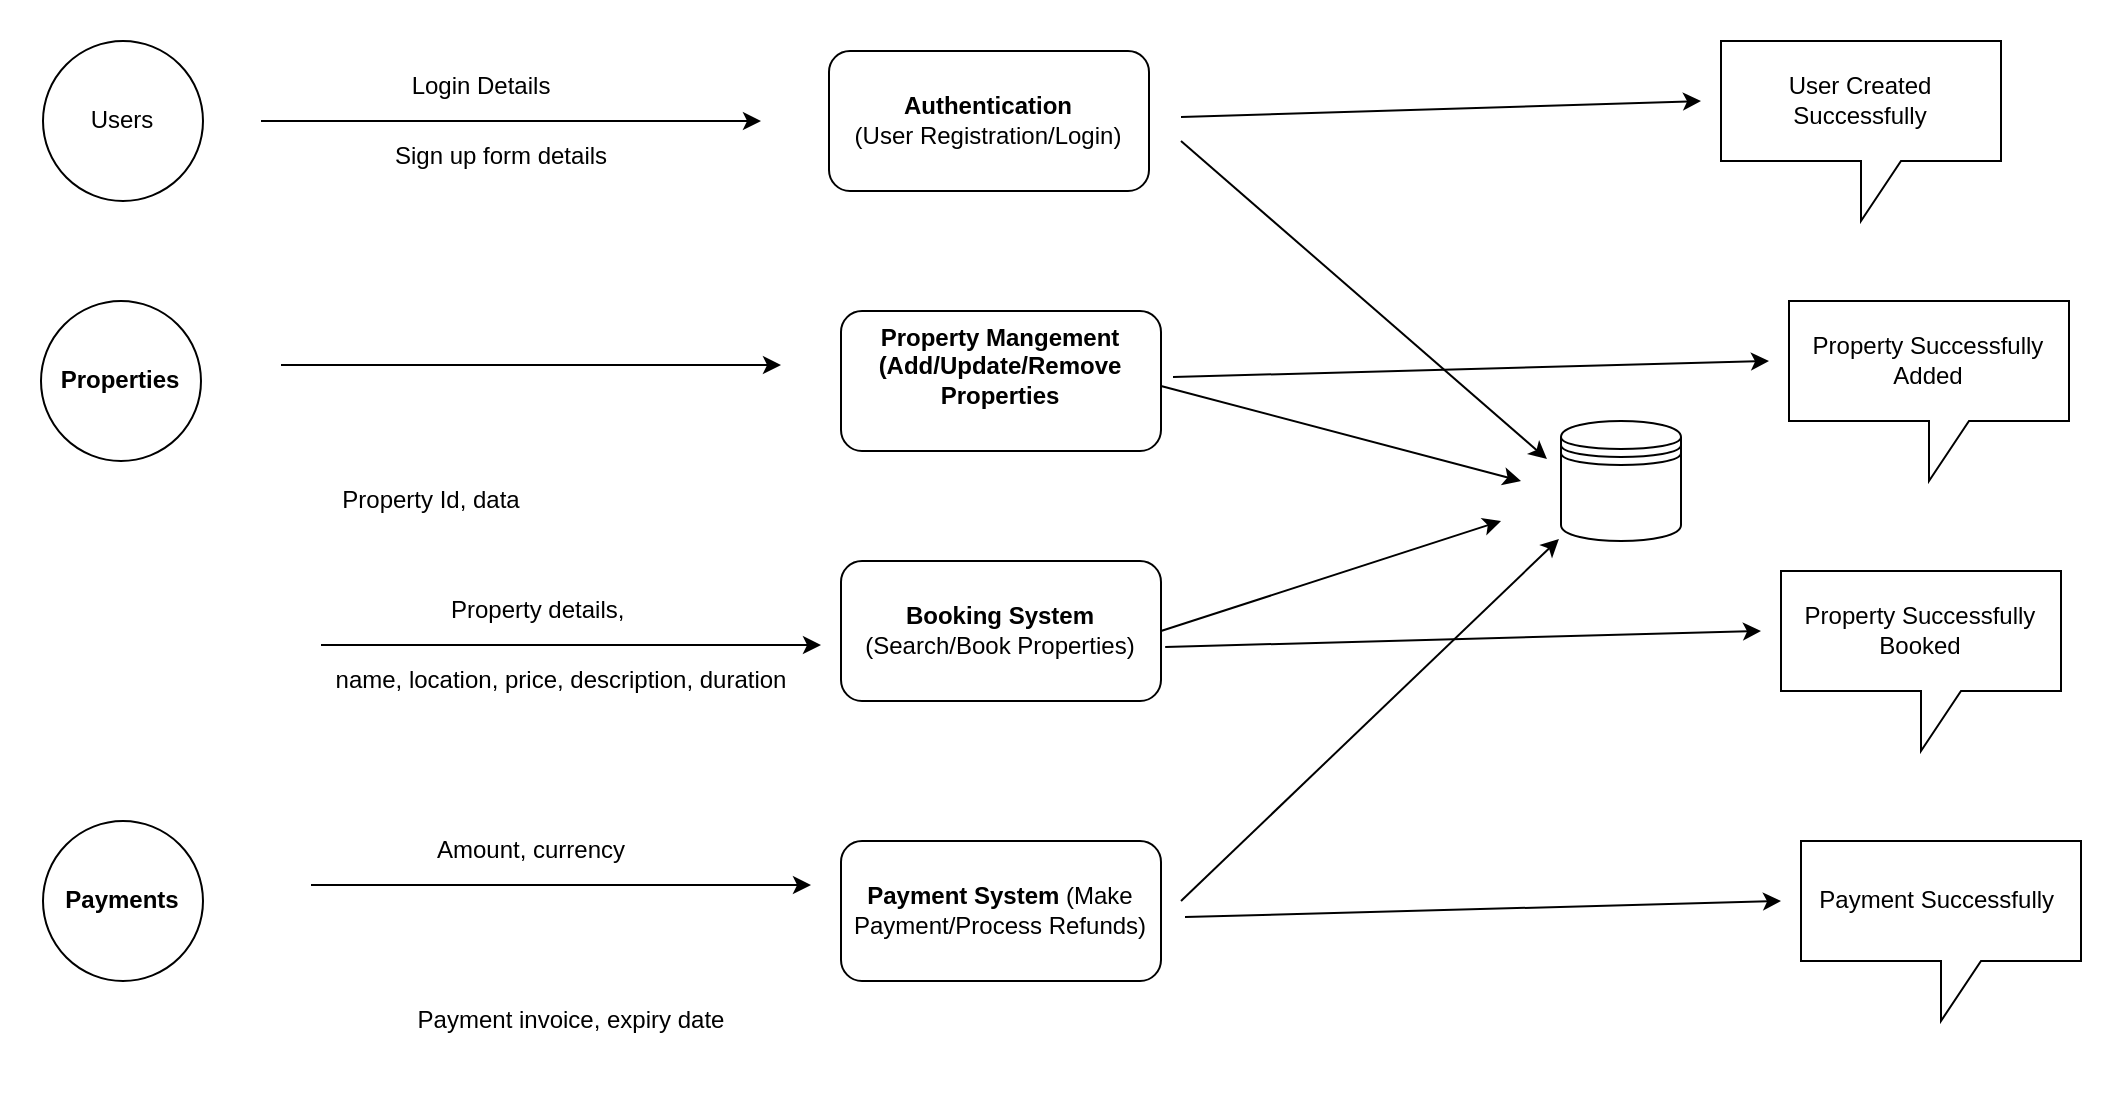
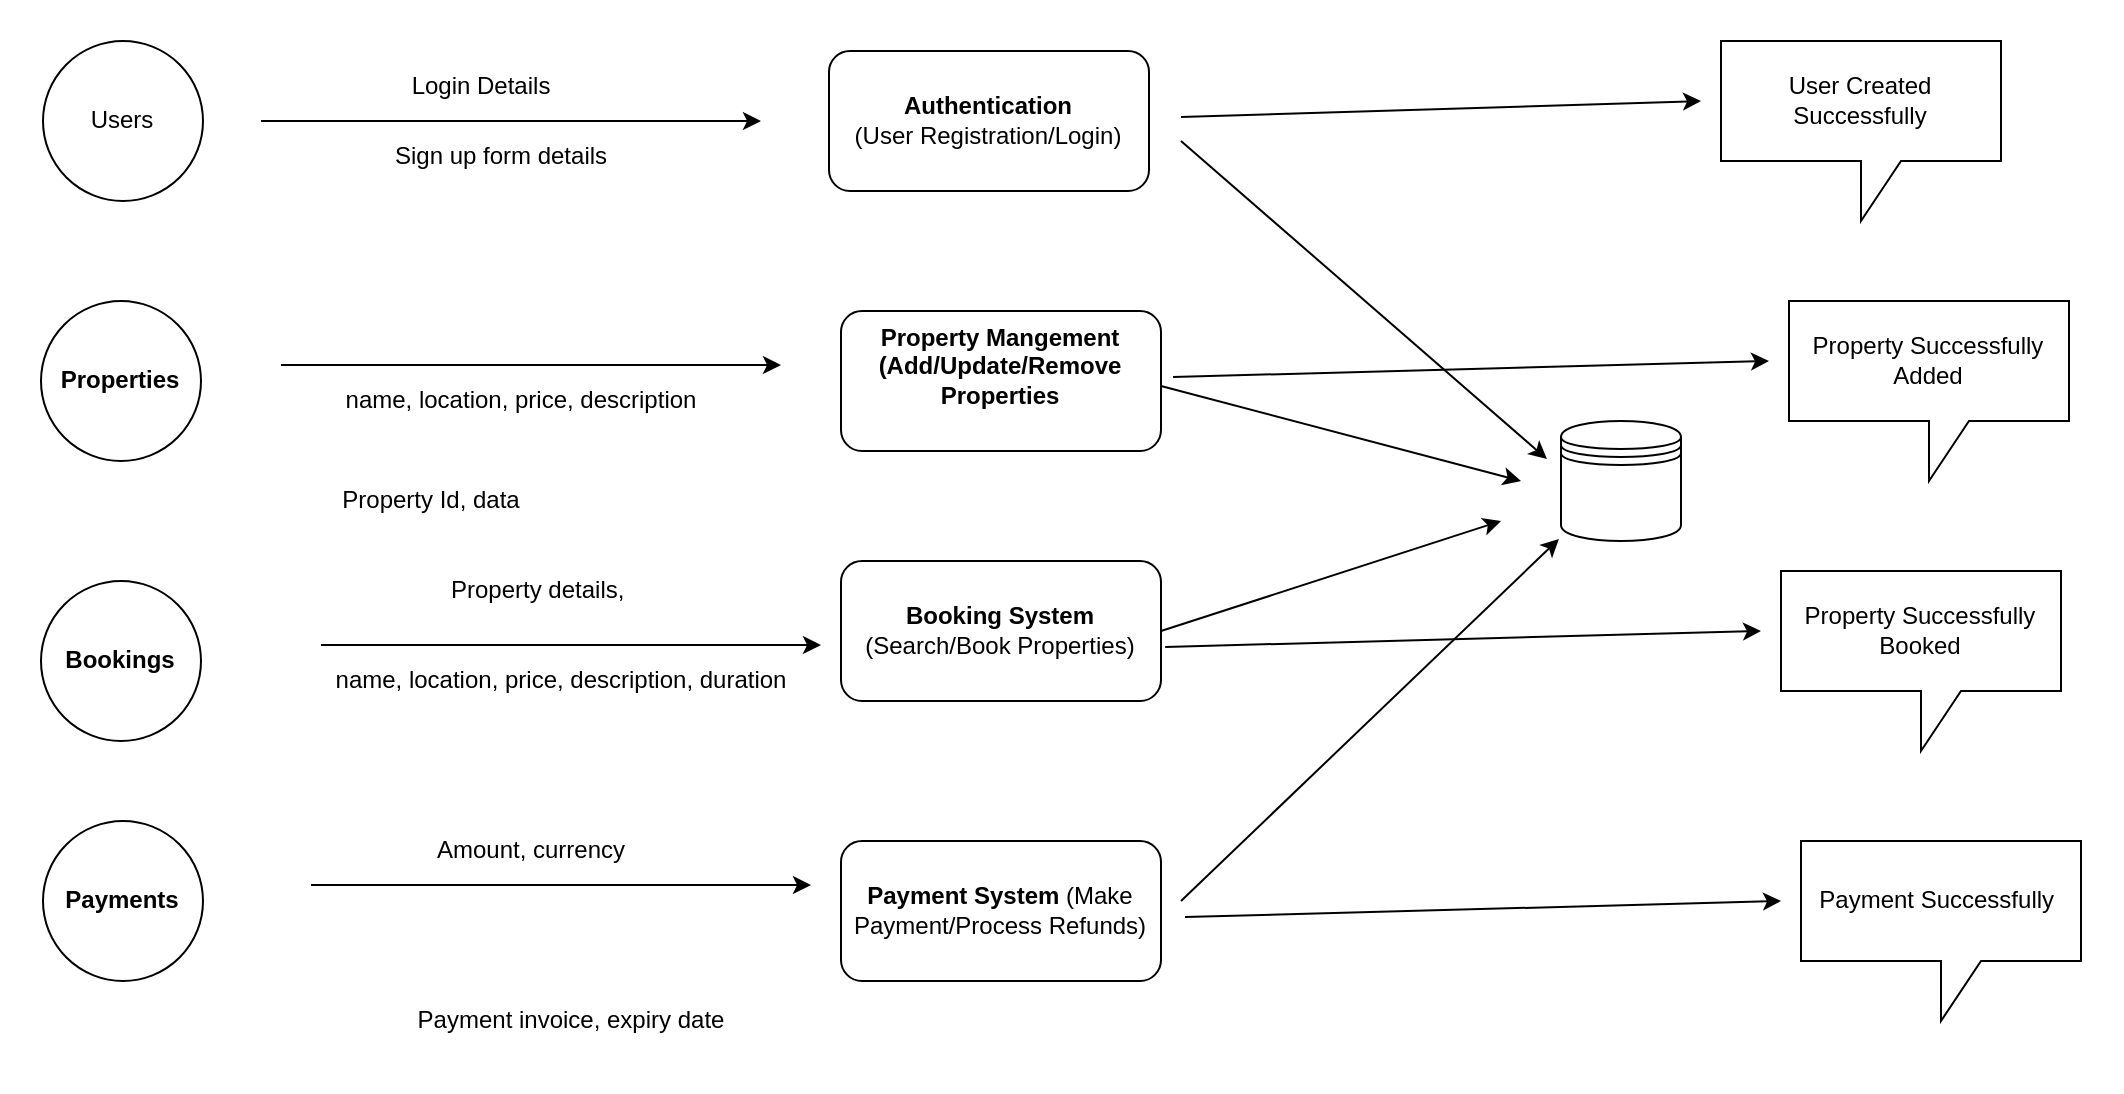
+ <mxCell id="13" value="name, location, price, description" style="text;html=1;align=center;verticalAlign=middle;resizable=0;points=[];autosize=1;strokeColor=none;fillColor=none;" vertex="1" parent="1"><mxGeometry x="160" y="185" width="200" height="30" as="geometry" /></mxCell>
- <mxCell id="16" value="Property details,&amp;nbsp;" style="text;html=1;align=center;verticalAlign=middle;resizable=0;points=[];autosize=1;strokeColor=none;fillColor=none;" vertex="1" parent="1"><mxGeometry x="215" y="290" width="110" height="30" as="geometry" /></mxCell>
+ <mxCell id="16" value="Property details,&amp;nbsp;" style="text;html=1;align=center;verticalAlign=middle;resizable=0;points=[];autosize=1;strokeColor=none;fillColor=none;" vertex="1" parent="1"><mxGeometry x="215" y="280" width="110" height="30" as="geometry" /></mxCell>
+ <mxCell id="6" value="&lt;span style=&quot;font-weight: 700;&quot;&gt;Bookings&lt;/span&gt;" style="ellipse;whiteSpace=wrap;html=1;aspect=fixed;" vertex="1" parent="1"><mxGeometry x="20" y="290" width="80" height="80" as="geometry" /></mxCell>
